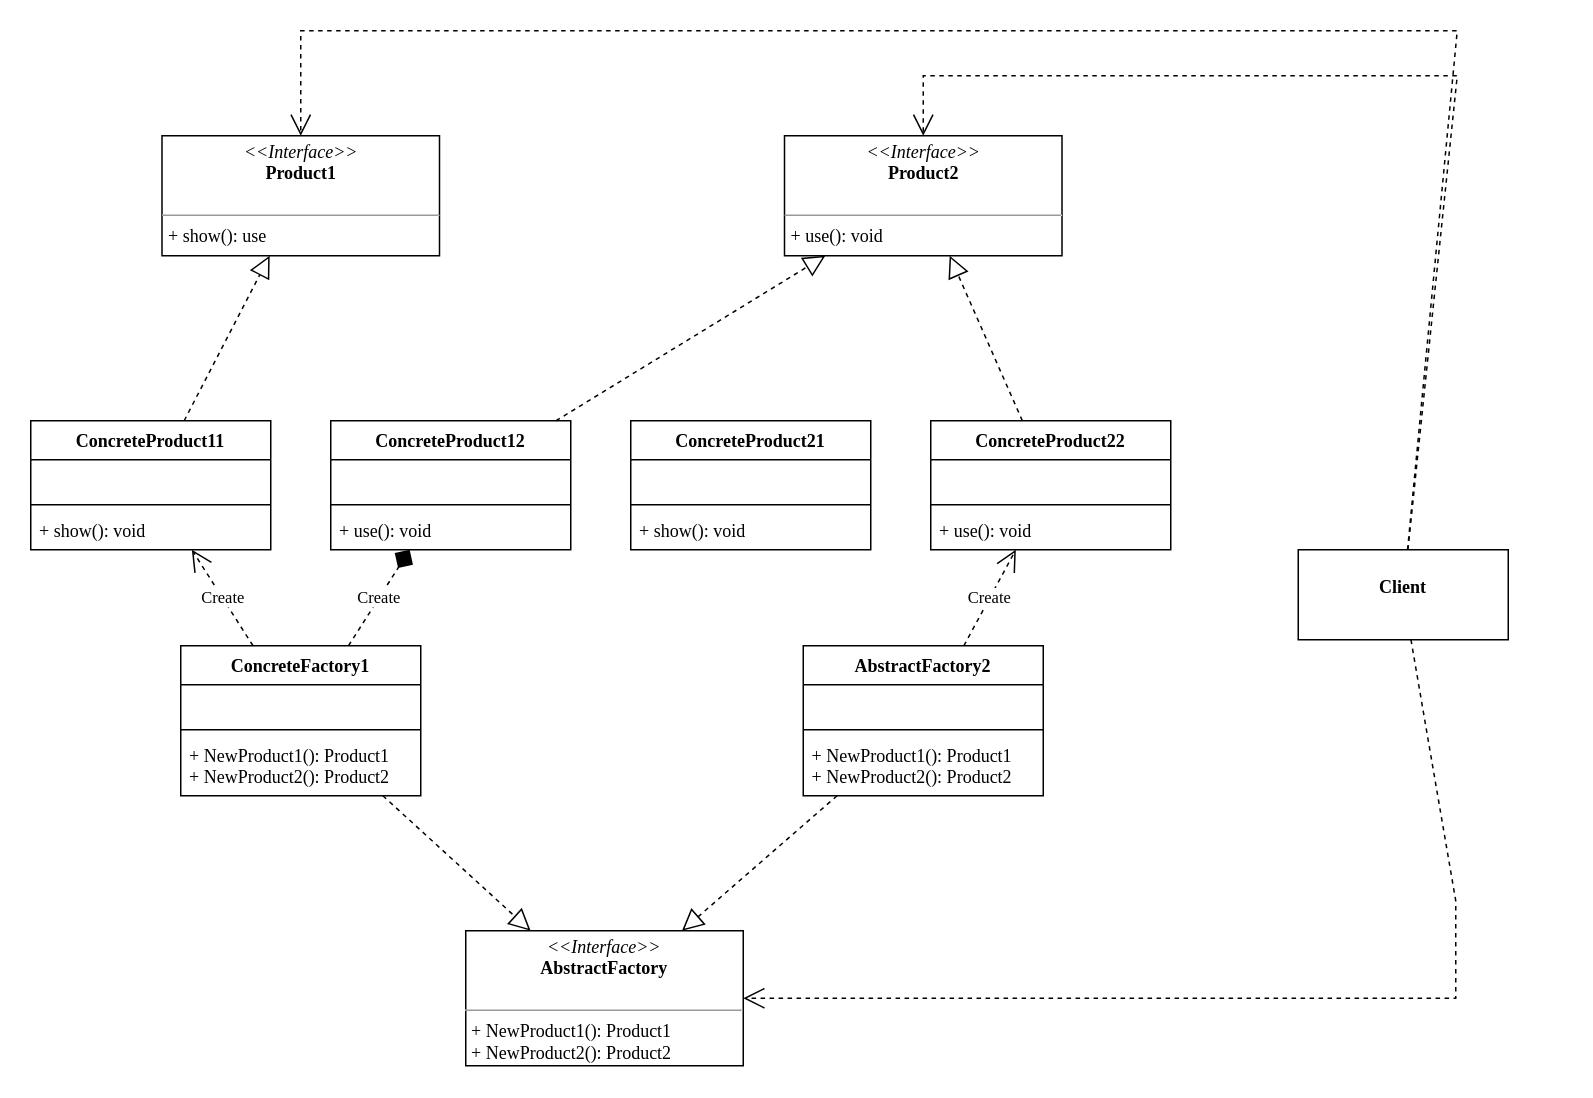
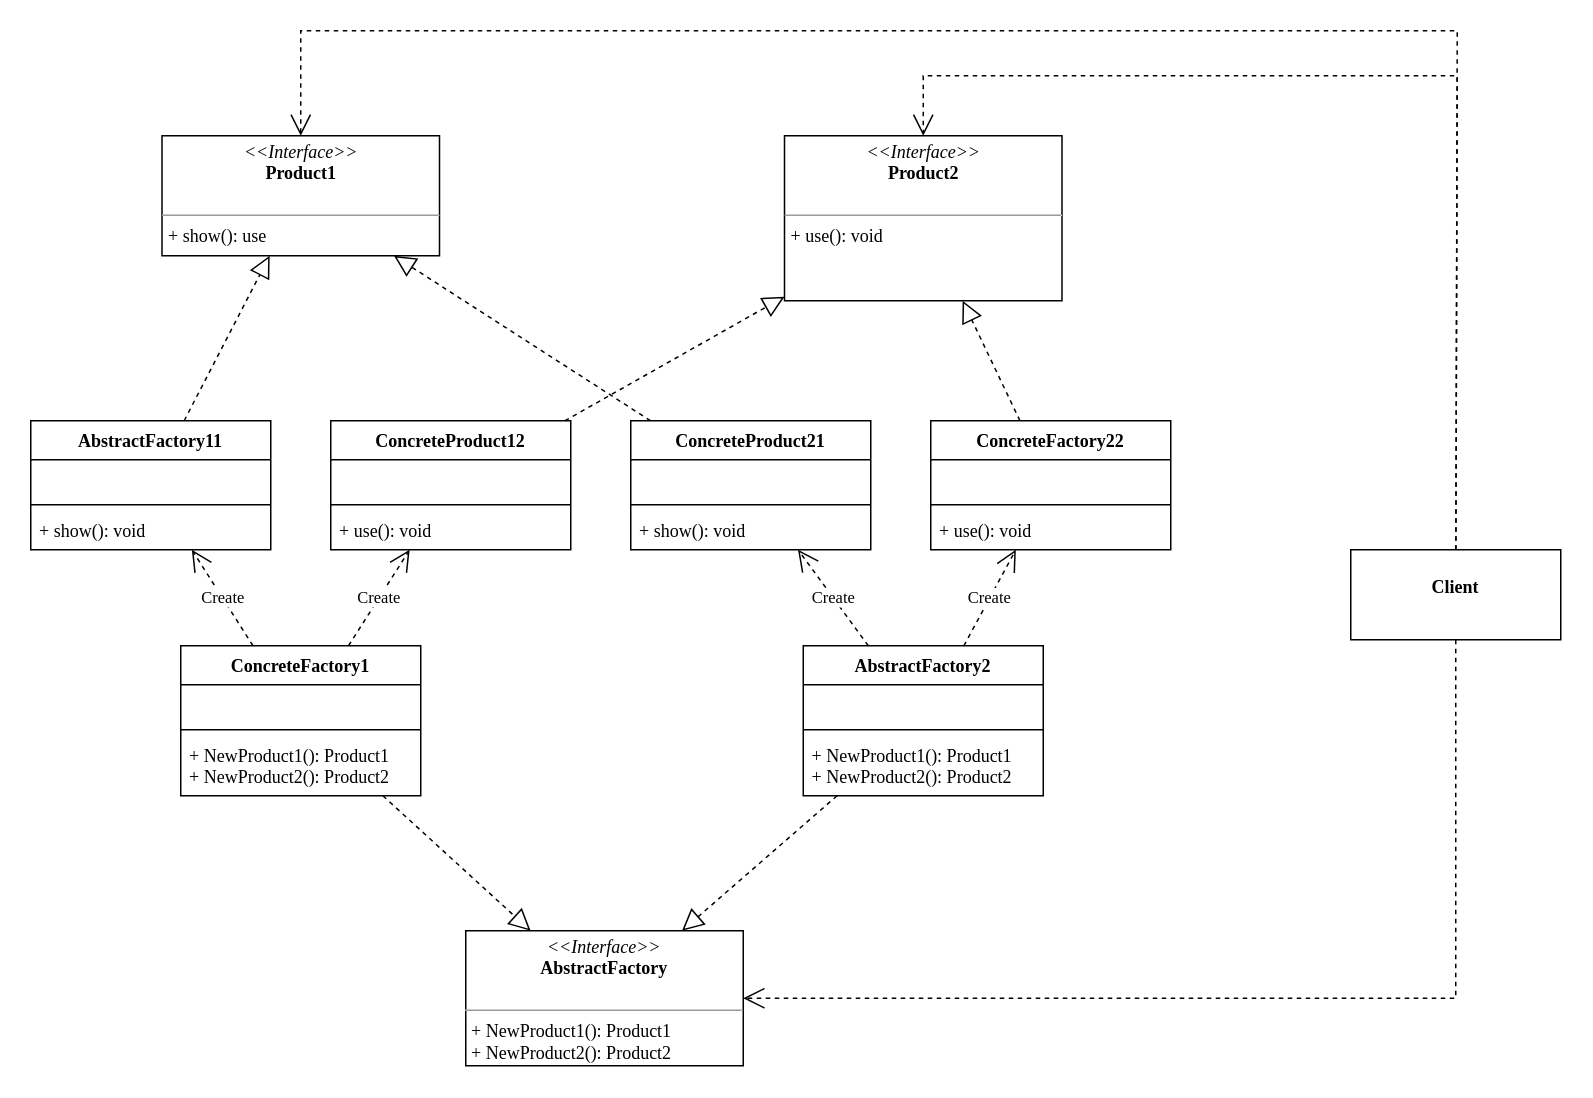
- <mxCell id="5" value="&lt;p style=&quot;margin: 0px ; margin-top: 4px ; text-align: center&quot;&gt;&lt;i&gt;&amp;lt;&amp;lt;Interface&amp;gt;&amp;gt;&lt;/i&gt;&lt;br&gt;&lt;b&gt;Product2&lt;/b&gt;&lt;/p&gt;&lt;p style=&quot;margin: 0px ; margin-left: 4px&quot;&gt;&lt;br&gt;&lt;/p&gt;&lt;hr size=&quot;1&quot;&gt;&lt;p style=&quot;margin: 0px ; margin-left: 4px&quot;&gt;+ use(): void&lt;br&gt;&lt;/p&gt;" style="verticalAlign=top;align=left;overflow=fill;fontSize=12;fontFamily=Times New Roman;html=1;" parent="1" vertex="1"><mxGeometry x="522.5" y="90" width="185" height="80" as="geometry" /></mxCell>
+ <mxCell id="5" value="&lt;p style=&quot;margin: 0px ; margin-top: 4px ; text-align: center&quot;&gt;&lt;i&gt;&amp;lt;&amp;lt;Interface&amp;gt;&amp;gt;&lt;/i&gt;&lt;br&gt;&lt;b&gt;Product2&lt;/b&gt;&lt;/p&gt;&lt;p style=&quot;margin: 0px ; margin-left: 4px&quot;&gt;&lt;br&gt;&lt;/p&gt;&lt;hr size=&quot;1&quot;&gt;&lt;p style=&quot;margin: 0px ; margin-left: 4px&quot;&gt;+ use(): void&lt;br&gt;&lt;/p&gt;" style="verticalAlign=top;align=left;overflow=fill;fontSize=12;fontFamily=Times New Roman;html=1;" parent="1" vertex="1"><mxGeometry x="522.5" y="90" width="185" height="110" as="geometry" /></mxCell>
+ <mxCell id="14" value="" style="endArrow=block;dashed=1;endFill=0;endSize=12;html=1;fontFamily=Times New Roman;" parent="1" source="27" target="12" edge="1"><mxGeometry width="160" relative="1" as="geometry"><mxPoint x="270" y="291.018" as="sourcePoint" /><mxPoint x="386.276" y="230" as="targetPoint" /></mxGeometry></mxCell>
- <mxCell id="15" value="ConcreteProduct11" style="swimlane;fontStyle=1;align=center;verticalAlign=top;childLayout=stackLayout;horizontal=1;startSize=26;horizontalStack=0;resizeParent=1;resizeParentMax=0;resizeLast=0;collapsible=1;marginBottom=0;fontFamily=Times New Roman;" parent="1" vertex="1"><mxGeometry x="20" y="280" width="160" height="86" as="geometry" /></mxCell>
+ <mxCell id="15" value="AbstractFactory11" style="swimlane;fontStyle=1;align=center;verticalAlign=top;childLayout=stackLayout;horizontal=1;startSize=26;horizontalStack=0;resizeParent=1;resizeParentMax=0;resizeLast=0;collapsible=1;marginBottom=0;fontFamily=Times New Roman;" parent="1" vertex="1"><mxGeometry x="20" y="280" width="160" height="86" as="geometry" /></mxCell>
- <mxCell id="23" value="ConcreteProduct22" style="swimlane;fontStyle=1;align=center;verticalAlign=top;childLayout=stackLayout;horizontal=1;startSize=26;horizontalStack=0;resizeParent=1;resizeParentMax=0;resizeLast=0;collapsible=1;marginBottom=0;fontFamily=Times New Roman;" parent="1" vertex="1"><mxGeometry x="620" y="280" width="160" height="86" as="geometry" /></mxCell>
+ <mxCell id="23" value="ConcreteFactory22" style="swimlane;fontStyle=1;align=center;verticalAlign=top;childLayout=stackLayout;horizontal=1;startSize=26;horizontalStack=0;resizeParent=1;resizeParentMax=0;resizeLast=0;collapsible=1;marginBottom=0;fontFamily=Times New Roman;" parent="1" vertex="1"><mxGeometry x="620" y="280" width="160" height="86" as="geometry" /></mxCell>
- <mxCell id="32" value="Create" style="endArrow=diamond;endSize=12;dashed=1;html=1;fontFamily=Times New Roman;" parent="1" source="34" target="19" edge="1"><mxGeometry width="160" relative="1" as="geometry"><mxPoint x="159.933" y="440" as="sourcePoint" /><mxPoint x="130.067" y="376" as="targetPoint" /></mxGeometry></mxCell>
+ <mxCell id="32" value="Create" style="endArrow=open;endSize=12;dashed=1;html=1;fontFamily=Times New Roman;" parent="1" source="34" target="19" edge="1"><mxGeometry width="160" relative="1" as="geometry"><mxPoint x="159.933" y="440" as="sourcePoint" /><mxPoint x="130.067" y="376" as="targetPoint" /></mxGeometry></mxCell>
- <mxCell id="3" value="&lt;p style=&quot;margin: 0px ; margin-top: 4px ; text-align: center&quot;&gt;&lt;br&gt;&lt;b&gt;Client&lt;/b&gt;&lt;/p&gt;" style="verticalAlign=top;align=left;overflow=fill;fontSize=12;fontFamily=Times New Roman;html=1;" parent="1" vertex="1"><mxGeometry x="865" y="366" width="140" height="60" as="geometry" /></mxCell>
+ <mxCell id="3" value="&lt;p style=&quot;margin: 0px ; margin-top: 4px ; text-align: center&quot;&gt;&lt;br&gt;&lt;b&gt;Client&lt;/b&gt;&lt;/p&gt;" style="verticalAlign=top;align=left;overflow=fill;fontSize=12;fontFamily=Times New Roman;html=1;" parent="1" vertex="1"><mxGeometry x="900" y="366" width="140" height="60" as="geometry" /></mxCell>
+ <mxCell id="7" value="Create" style="endArrow=open;endSize=12;dashed=1;html=1;fontFamily=Times New Roman;" parent="1" source="39" target="27" edge="1"><mxGeometry width="160" relative="1" as="geometry"><mxPoint x="330" y="308.5" as="sourcePoint" /><mxPoint x="530" y="356" as="targetPoint" /></mxGeometry></mxCell>
